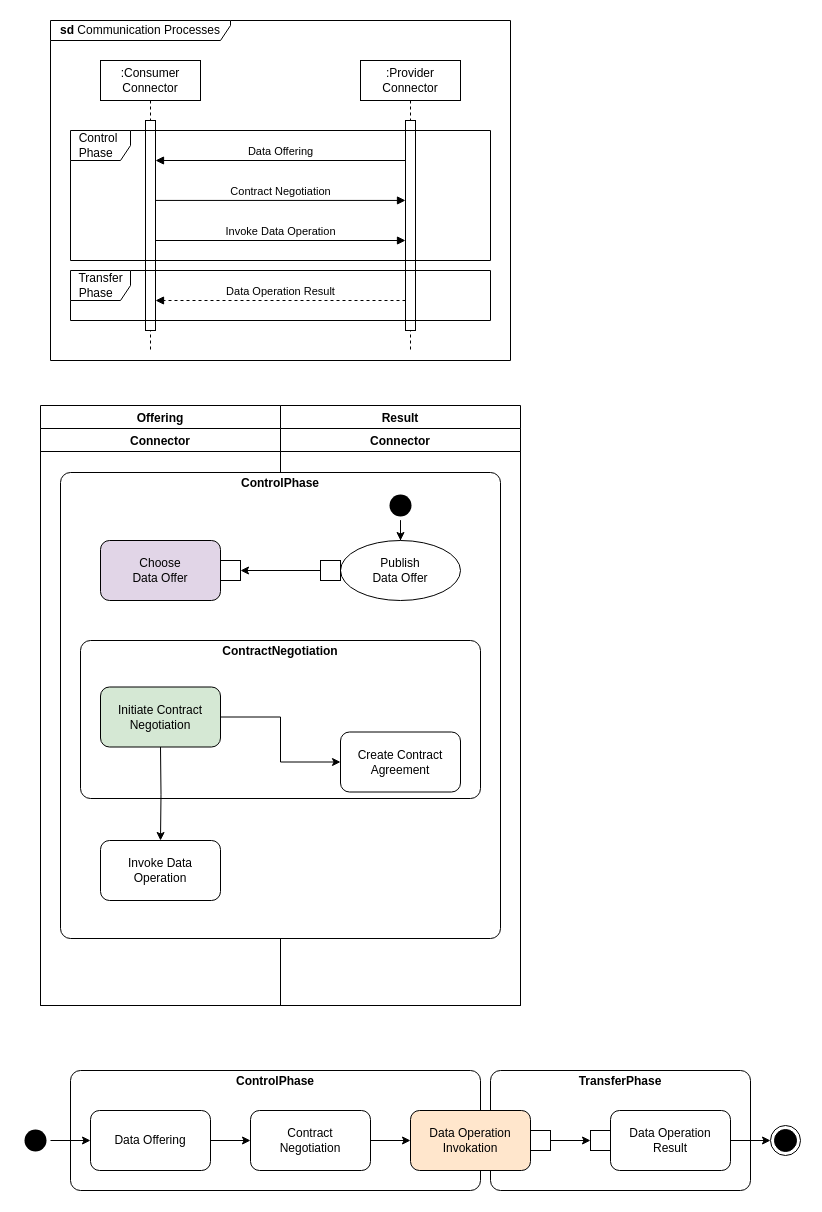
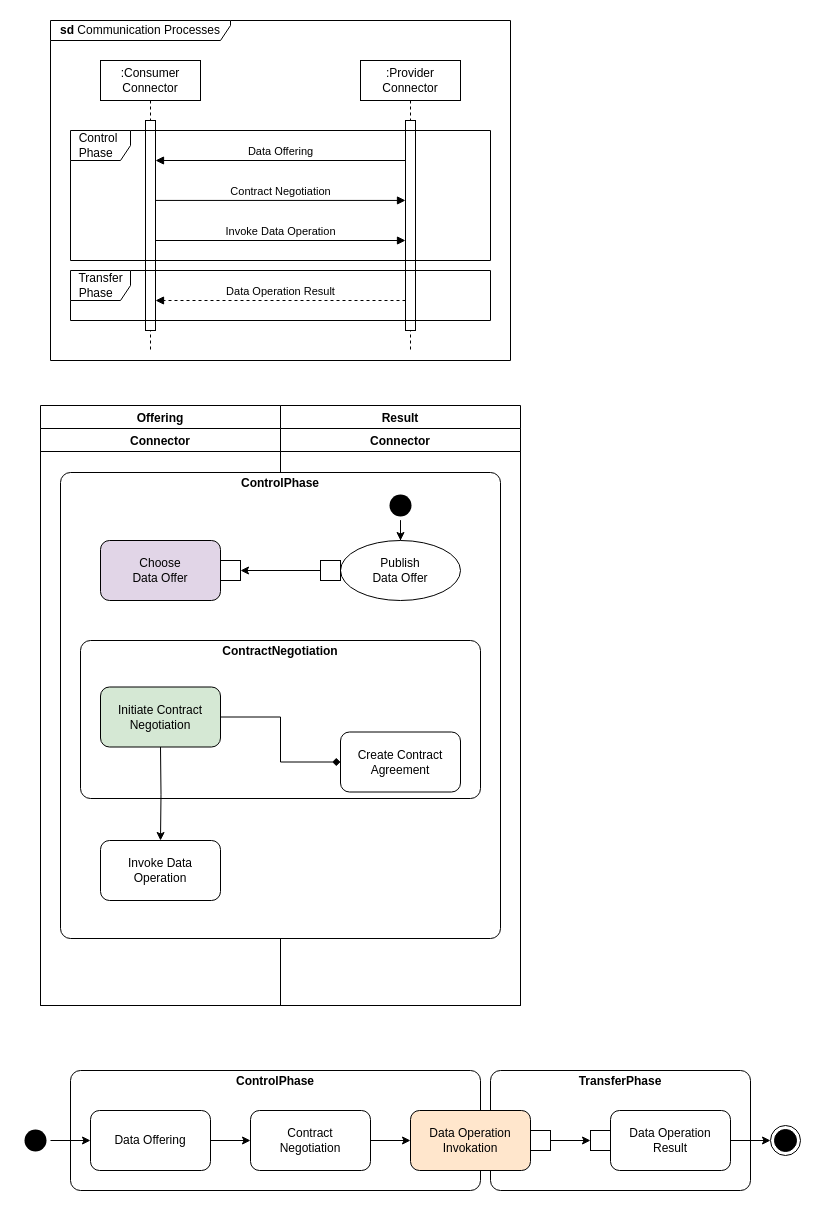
- <mxCell id="30" style="edgeStyle=orthogonalEdgeStyle;rounded=0;orthogonalLoop=1;jettySize=auto;html=1;exitX=1;exitY=0.5;exitDx=0;exitDy=0;entryX=0;entryY=0.5;entryDx=0;entryDy=0;" edge="1" parent="1" source="31" target="26"><mxGeometry relative="1" as="geometry" /></mxCell>
+ <mxCell id="30" style="edgeStyle=orthogonalEdgeStyle;rounded=0;orthogonalLoop=1;jettySize=auto;html=1;exitX=1;exitY=0.5;exitDx=0;exitDy=0;entryX=0;entryY=0.5;entryDx=0;entryDy=0;endArrow=diamond;" edge="1" parent="1" source="31" target="26"><mxGeometry relative="1" as="geometry" /></mxCell>
